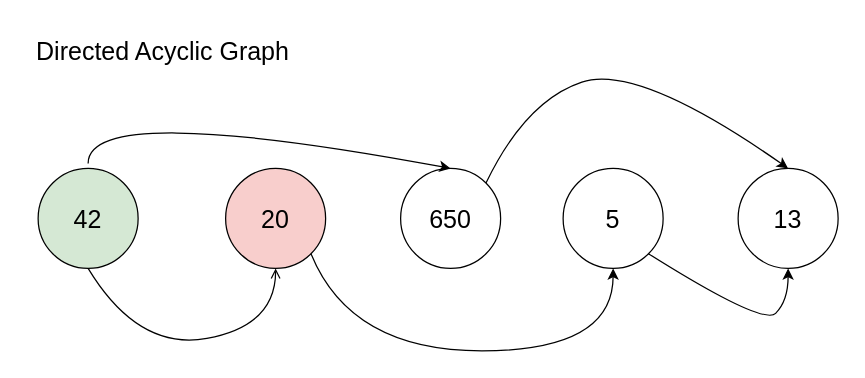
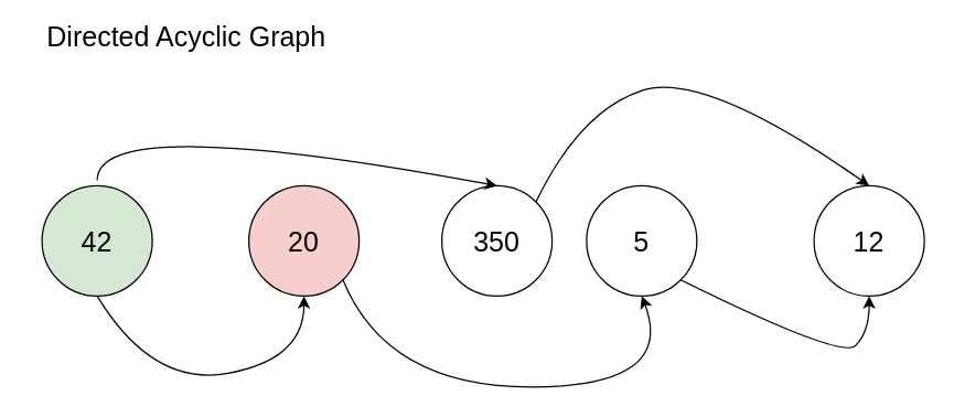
- <mxCell id="3" value="&lt;font style=&quot;font-size: 20px;&quot;&gt;Directed Acyclic Graph&lt;/font&gt;" style="text;html=1;strokeColor=none;fillColor=none;align=center;verticalAlign=middle;whiteSpace=wrap;rounded=0;" vertex="1" parent="1"><mxGeometry width="220" height="40" as="geometry" x="20" y="20" /></mxCell>
+ <mxCell id="3" value="&lt;font style=&quot;font-size: 20px;&quot;&gt;Directed Acyclic Graph&lt;/font&gt;" style="text;html=1;strokeColor=none;fillColor=none;align=center;verticalAlign=middle;whiteSpace=wrap;rounded=0;" vertex="1" parent="1"><mxGeometry x="25" y="5" width="220" height="40" as="geometry" /></mxCell>
- <mxCell id="4" value="&lt;font style=&quot;font-size: 20px;&quot;&gt;650&lt;/font&gt;" style="ellipse;whiteSpace=wrap;html=1;aspect=fixed;" vertex="1" parent="1"><mxGeometry x="320" y="134" width="80" height="80" as="geometry" /></mxCell>
+ <mxCell id="4" value="&lt;font style=&quot;font-size: 20px;&quot;&gt;350&lt;/font&gt;" style="ellipse;whiteSpace=wrap;html=1;aspect=fixed;" vertex="1" parent="1"><mxGeometry x="320" y="134" width="80" height="80" as="geometry" /></mxCell>
- <mxCell id="7" value="&lt;font style=&quot;font-size: 20px;&quot;&gt;5&lt;/font&gt;" style="ellipse;whiteSpace=wrap;html=1;aspect=fixed;" vertex="1" parent="1"><mxGeometry x="450" y="134" width="80" height="80" as="geometry" /></mxCell>
+ <mxCell id="7" value="&lt;font style=&quot;font-size: 20px;&quot;&gt;5&lt;/font&gt;" style="ellipse;whiteSpace=wrap;html=1;aspect=fixed;" vertex="1" parent="1"><mxGeometry x="425" y="134" width="80" height="80" as="geometry" /></mxCell>
- <mxCell id="5" value="&lt;font style=&quot;font-size: 20px;&quot;&gt;13&lt;/font&gt;" style="ellipse;whiteSpace=wrap;html=1;aspect=fixed;" vertex="1" parent="1"><mxGeometry x="590" y="134" width="80" height="80" as="geometry" /></mxCell>
+ <mxCell id="5" value="&lt;font style=&quot;font-size: 20px;&quot;&gt;12&lt;/font&gt;" style="ellipse;whiteSpace=wrap;html=1;aspect=fixed;" vertex="1" parent="1"><mxGeometry x="590" y="134" width="80" height="80" as="geometry" /></mxCell>
- <mxCell id="9" value="" style="curved=1;endArrow=open;html=1;rounded=0;entryX=0.5;entryY=1;entryDx=0;entryDy=0;exitX=0.5;exitY=1;exitDx=0;exitDy=0;" edge="1" parent="1" source="2" target="6"><mxGeometry width="50" height="50" relative="1" as="geometry"><mxPoint x="70" y="220" as="sourcePoint" /><mxPoint x="120" y="170" as="targetPoint" /><Array as="points"><mxPoint x="110" y="280" /><mxPoint x="220" y="260" /></Array></mxGeometry></mxCell>
+ <mxCell id="9" value="" style="curved=1;endArrow=classic;html=1;rounded=0;entryX=0.5;entryY=1;entryDx=0;entryDy=0;exitX=0.5;exitY=1;exitDx=0;exitDy=0;" edge="1" parent="1" source="2" target="6"><mxGeometry width="50" height="50" relative="1" as="geometry"><mxPoint x="70" y="220" as="sourcePoint" /><mxPoint x="120" y="170" as="targetPoint" /><Array as="points"><mxPoint x="110" y="280" /><mxPoint x="220" y="260" /></Array></mxGeometry></mxCell>
